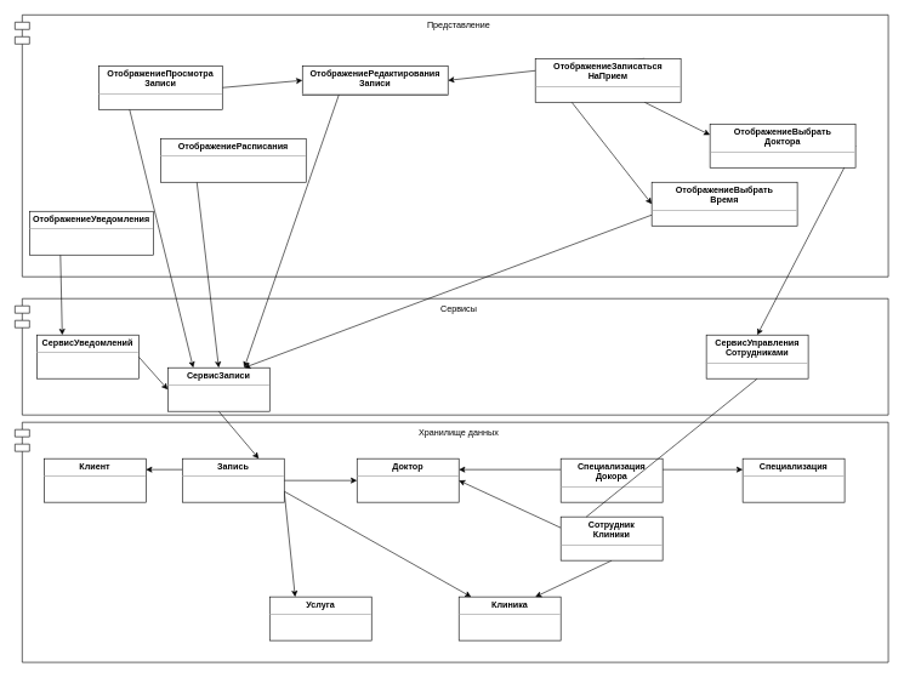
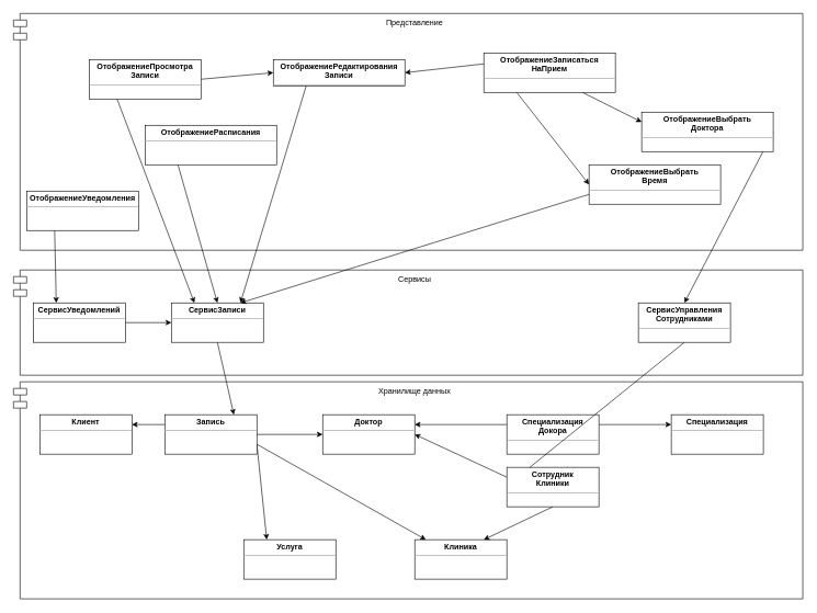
- <mxCell id="22" value="&lt;p style=&quot;margin:0px;margin-top:4px;text-align:center;&quot;&gt;&lt;b&gt;СервисЗаписи&lt;/b&gt;&lt;/p&gt;&lt;hr size=&quot;1&quot;&gt;&lt;div style=&quot;height:2px;&quot;&gt;&lt;/div&gt;" style="verticalAlign=top;align=left;overflow=fill;fontSize=12;fontFamily=Helvetica;html=1;whiteSpace=wrap;" vertex="1" parent="1"><mxGeometry x="230" y="505" width="140" height="60" as="geometry" /></mxCell>
+ <mxCell id="22" value="&lt;p style=&quot;margin:0px;margin-top:4px;text-align:center;&quot;&gt;&lt;b&gt;СервисЗаписи&lt;/b&gt;&lt;/p&gt;&lt;hr size=&quot;1&quot;&gt;&lt;div style=&quot;height:2px;&quot;&gt;&lt;/div&gt;" style="verticalAlign=top;align=left;overflow=fill;fontSize=12;fontFamily=Helvetica;html=1;whiteSpace=wrap;" vertex="1" parent="1"><mxGeometry x="260" y="460" width="140" height="60" as="geometry" /></mxCell>
